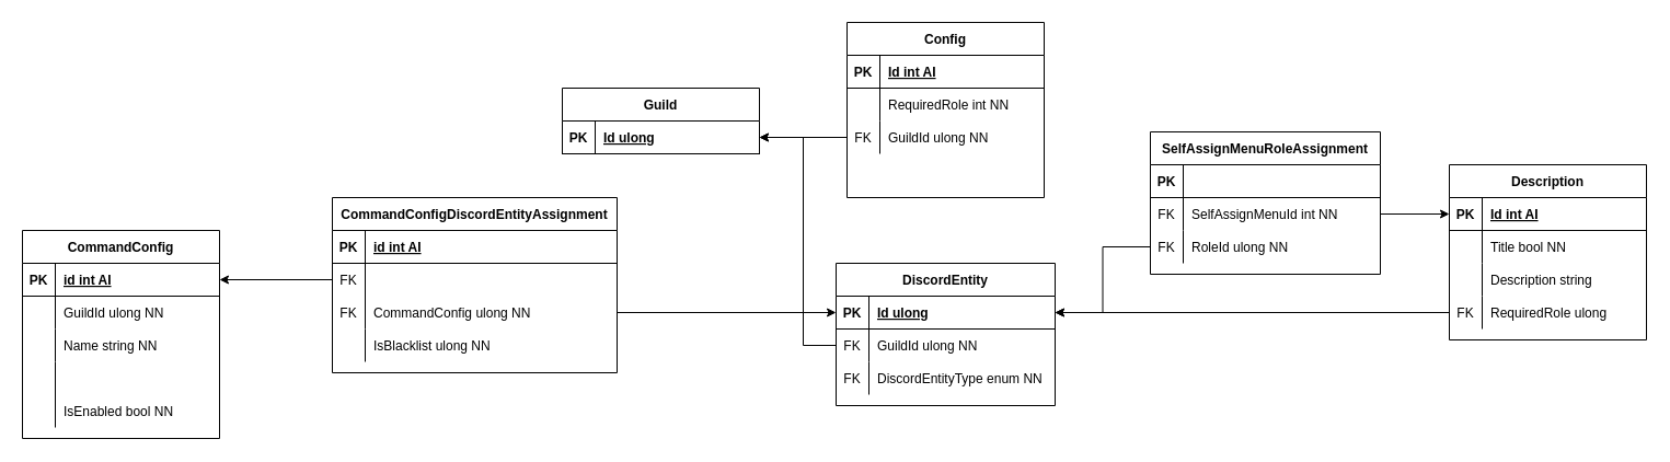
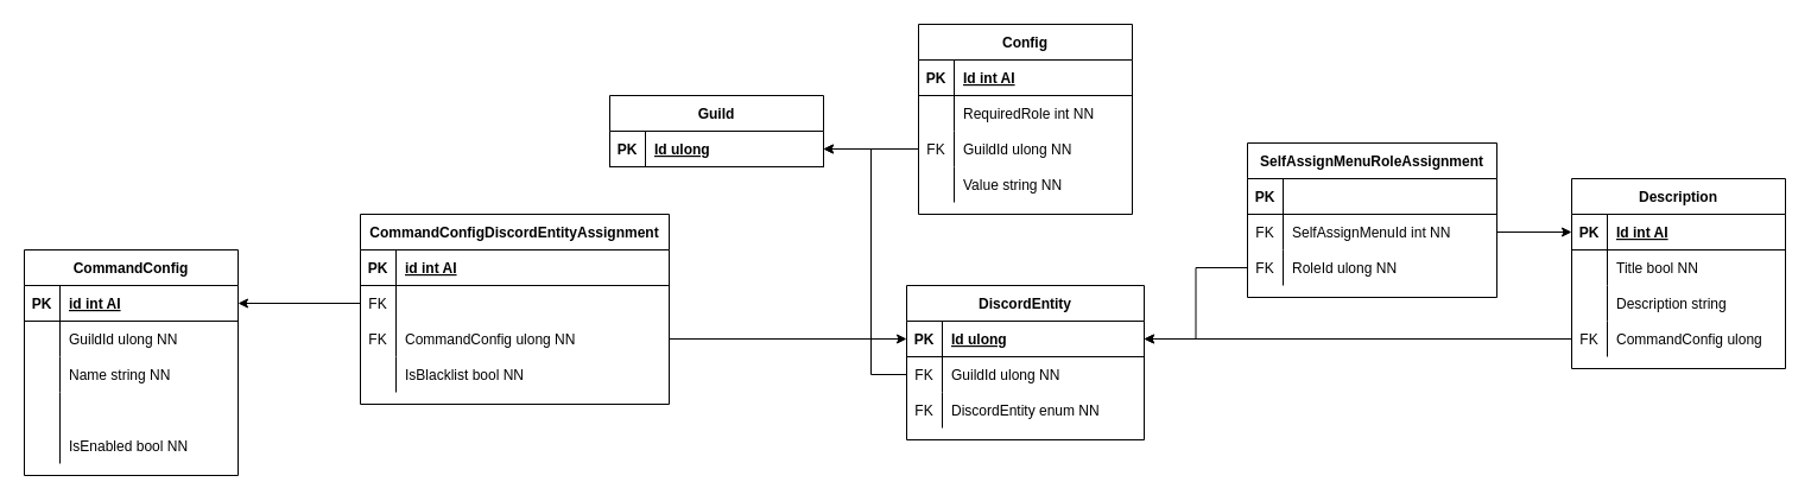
+ <mxCell id="18" value="Value string NN" style="shape=partialRectangle;connectable=0;fillColor=none;top=0;left=0;bottom=0;right=0;align=left;spacingLeft=6;overflow=hidden;" vertex="1" parent="16"><mxGeometry x="30" width="150" height="30" as="geometry"><mxRectangle width="150" height="30" as="alternateBounds" /></mxGeometry></mxCell>
- <mxCell id="43" value="RequiredRole ulong" style="shape=partialRectangle;connectable=0;fillColor=none;top=0;left=0;bottom=0;right=0;align=left;spacingLeft=6;overflow=hidden;" vertex="1" parent="41"><mxGeometry x="30" width="150" height="30" as="geometry"><mxRectangle width="150" height="30" as="alternateBounds" /></mxGeometry></mxCell>
+ <mxCell id="43" value="CommandConfig ulong" style="shape=partialRectangle;connectable=0;fillColor=none;top=0;left=0;bottom=0;right=0;align=left;spacingLeft=6;overflow=hidden;" vertex="1" parent="41"><mxGeometry x="30" width="150" height="30" as="geometry"><mxRectangle width="150" height="30" as="alternateBounds" /></mxGeometry></mxCell>
- <mxCell id="82" value="IsBlacklist ulong NN" style="shape=partialRectangle;connectable=0;fillColor=none;top=0;left=0;bottom=0;right=0;align=left;spacingLeft=6;overflow=hidden;" vertex="1" parent="80"><mxGeometry x="30" width="230" height="30" as="geometry"><mxRectangle width="230" height="30" as="alternateBounds" /></mxGeometry></mxCell>
+ <mxCell id="82" value="IsBlacklist bool NN" style="shape=partialRectangle;connectable=0;fillColor=none;top=0;left=0;bottom=0;right=0;align=left;spacingLeft=6;overflow=hidden;" vertex="1" parent="80"><mxGeometry x="30" width="230" height="30" as="geometry"><mxRectangle width="230" height="30" as="alternateBounds" /></mxGeometry></mxCell>
- <mxCell id="29" value="DiscordEntityType enum NN" style="shape=partialRectangle;connectable=0;fillColor=none;top=0;left=0;bottom=0;right=0;align=left;spacingLeft=6;overflow=hidden;" vertex="1" parent="27"><mxGeometry x="30" width="170" height="30" as="geometry"><mxRectangle width="170" height="30" as="alternateBounds" /></mxGeometry></mxCell>
+ <mxCell id="29" value="DiscordEntity enum NN" style="shape=partialRectangle;connectable=0;fillColor=none;top=0;left=0;bottom=0;right=0;align=left;spacingLeft=6;overflow=hidden;" vertex="1" parent="27"><mxGeometry x="30" width="170" height="30" as="geometry"><mxRectangle width="170" height="30" as="alternateBounds" /></mxGeometry></mxCell>
